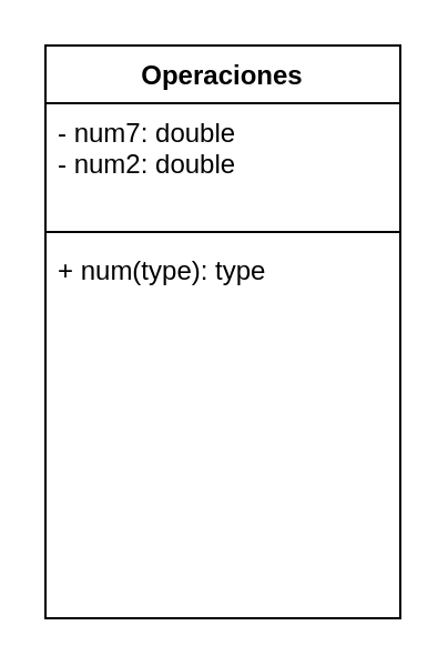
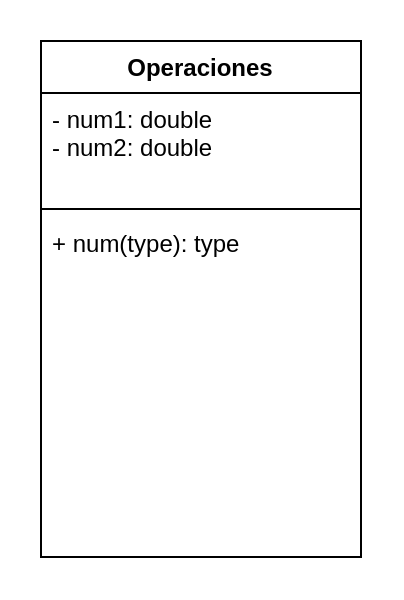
- <mxCell id="3" value="- num7: double&lt;div&gt;- num2: double&lt;/div&gt;" style="text;strokeColor=none;fillColor=none;align=left;verticalAlign=top;spacingLeft=4;spacingRight=4;overflow=hidden;rotatable=0;points=[[0,0.5],[1,0.5]];portConstraint=eastwest;whiteSpace=wrap;html=1;" vertex="1" parent="2"><mxGeometry y="26" width="160" height="54" as="geometry" /></mxCell>
+ <mxCell id="3" value="- num1: double&lt;div&gt;- num2: double&lt;/div&gt;" style="text;strokeColor=none;fillColor=none;align=left;verticalAlign=top;spacingLeft=4;spacingRight=4;overflow=hidden;rotatable=0;points=[[0,0.5],[1,0.5]];portConstraint=eastwest;whiteSpace=wrap;html=1;" vertex="1" parent="2"><mxGeometry y="26" width="160" height="54" as="geometry" /></mxCell>
